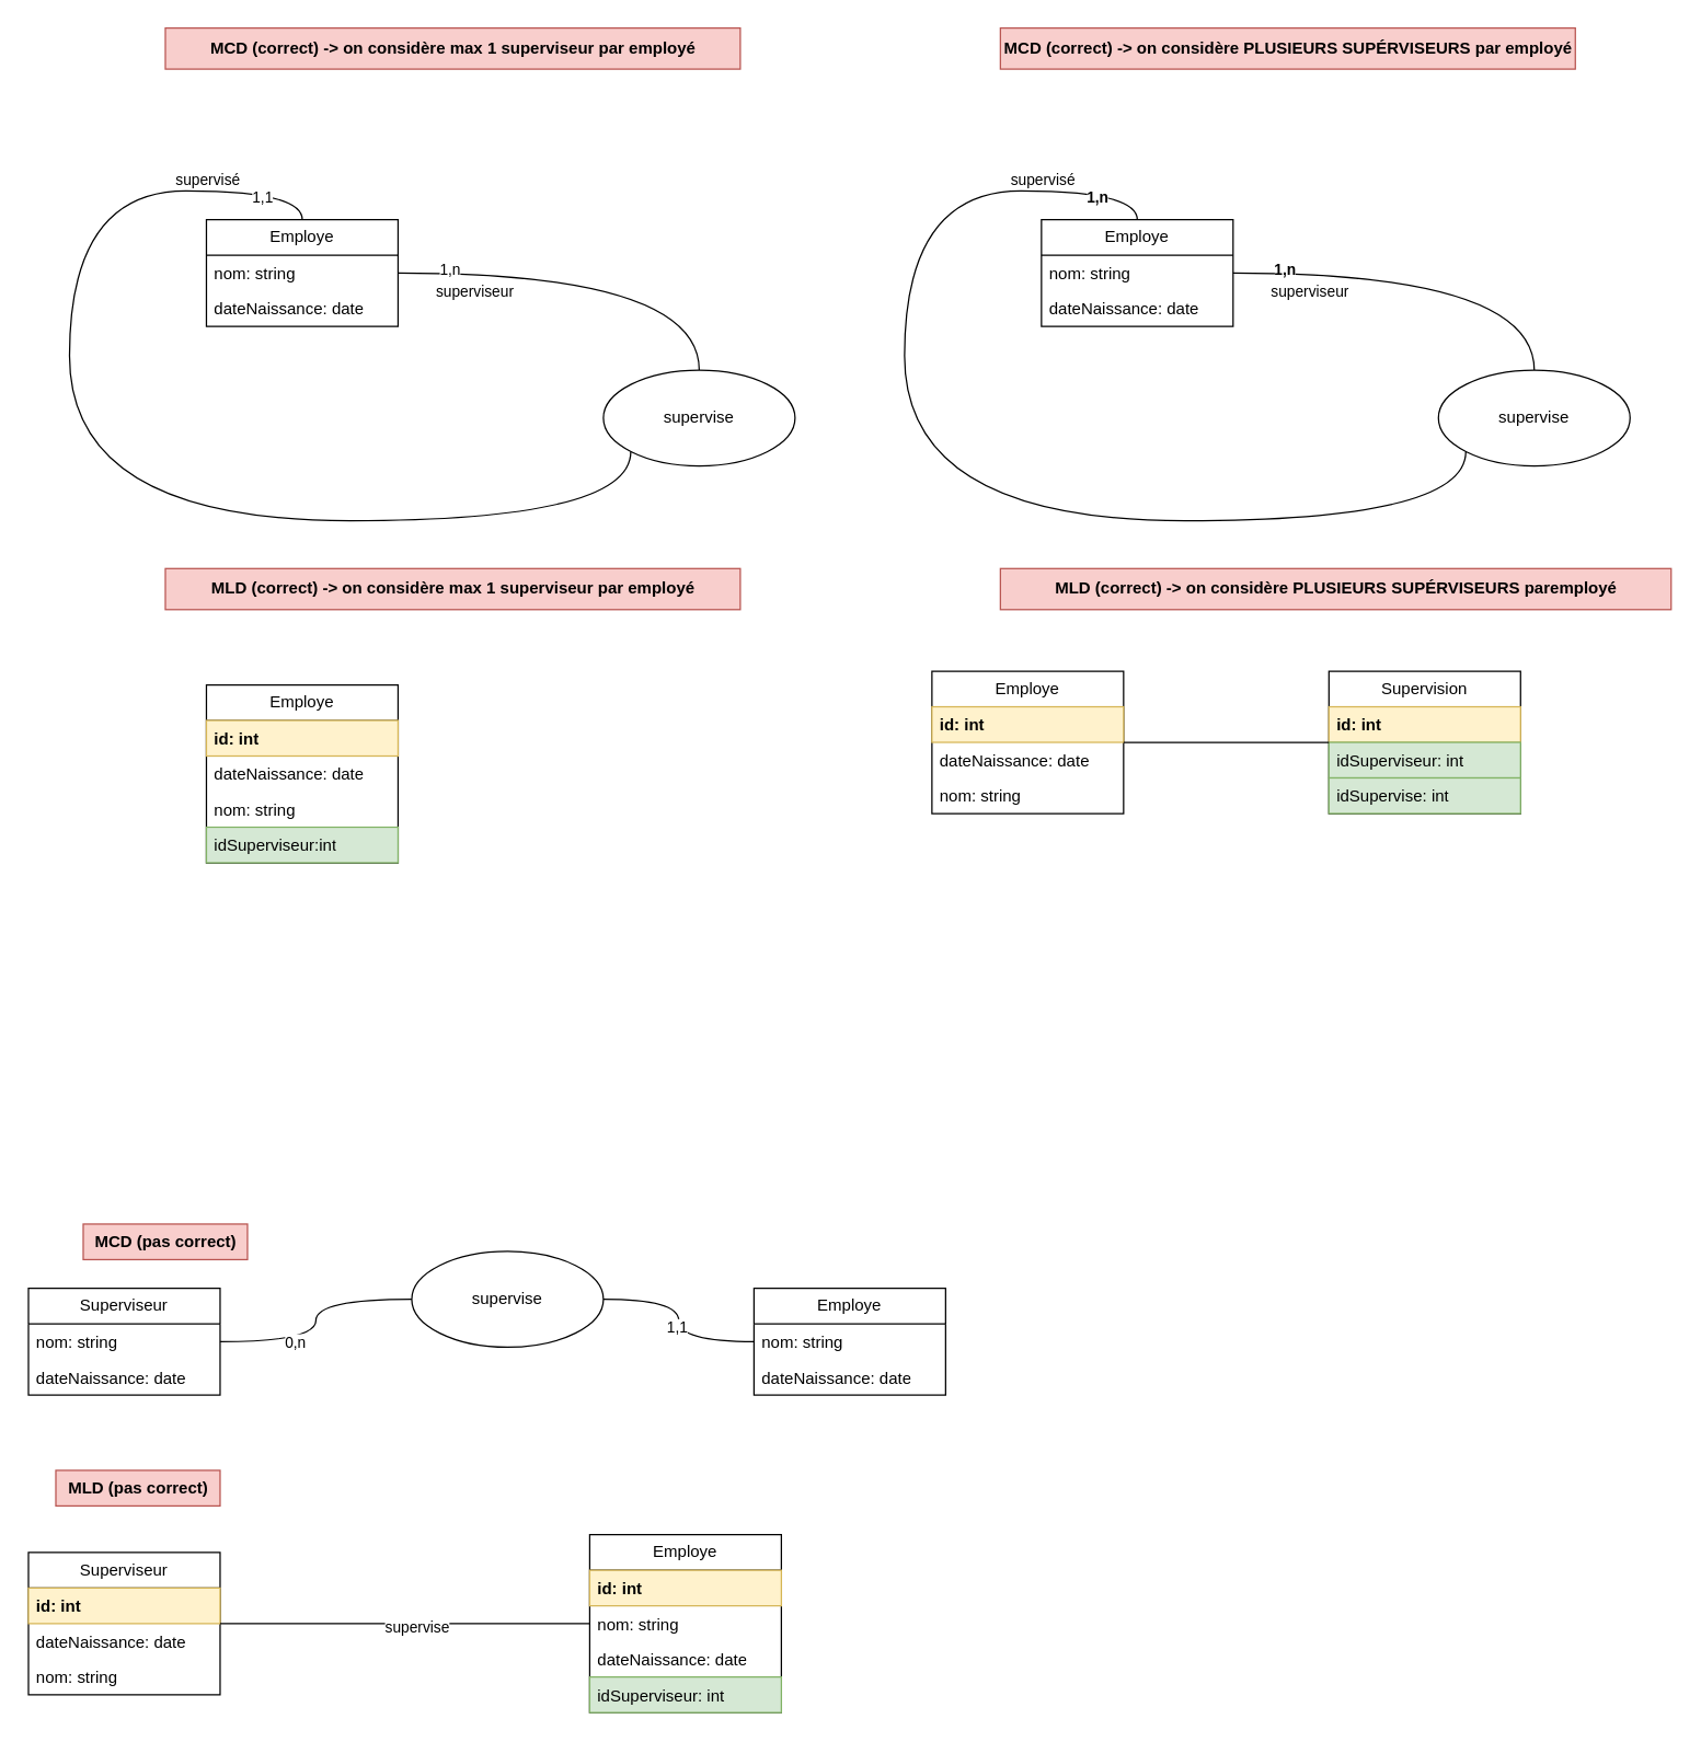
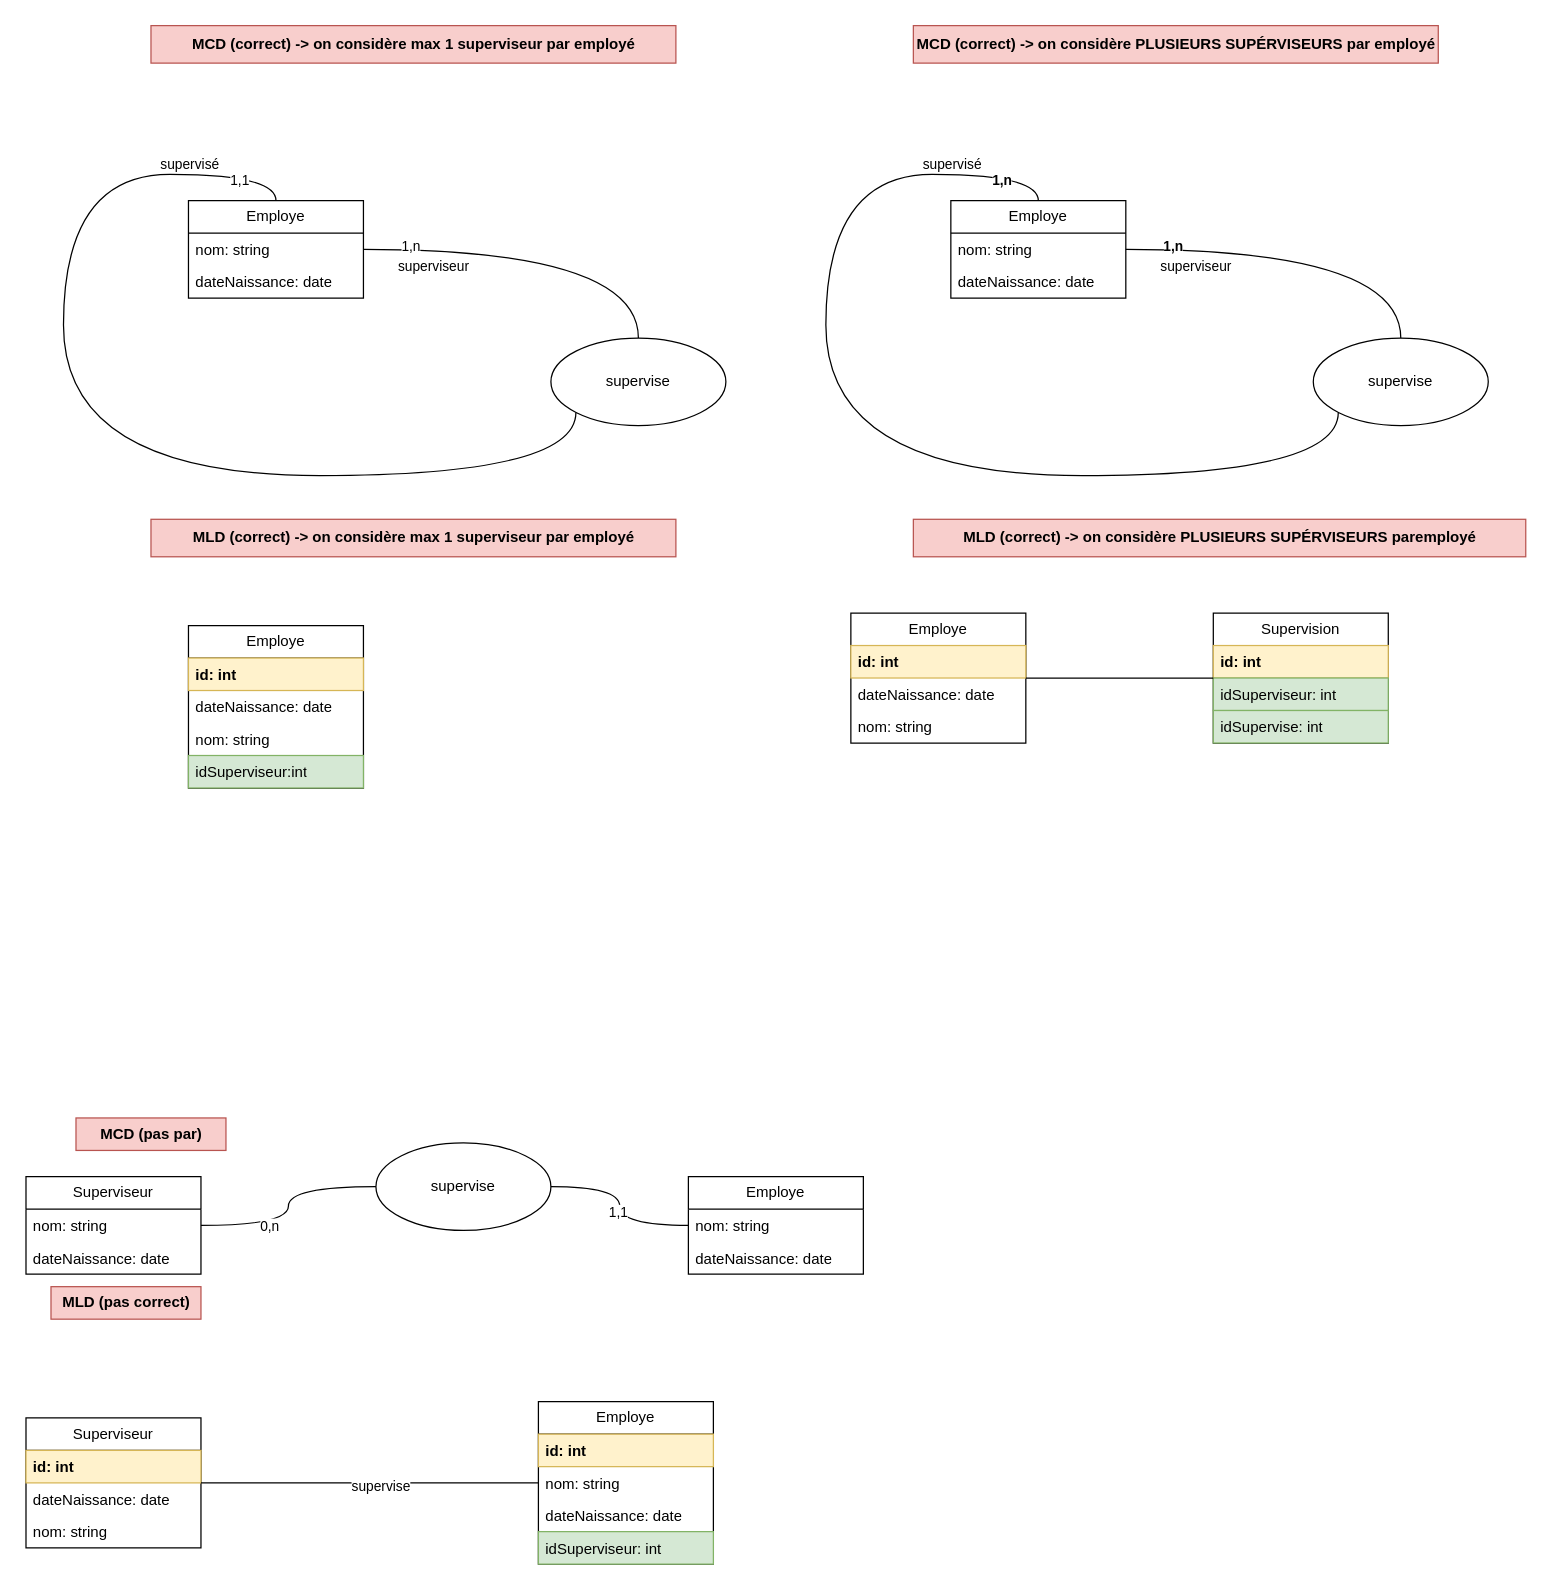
- <mxCell id="34" value="MCD (pas correct)" style="text;align=center;fontStyle=1;verticalAlign=middle;spacingLeft=3;spacingRight=3;strokeColor=#b85450;rotatable=0;points=[[0,0.5],[1,0.5]];portConstraint=eastwest;html=1;fillColor=#f8cecc;" vertex="1" parent="1"><mxGeometry x="60" y="894" width="120" height="26" as="geometry" /></mxCell>
+ <mxCell id="34" value="MCD (pas par)" style="text;align=center;fontStyle=1;verticalAlign=middle;spacingLeft=3;spacingRight=3;strokeColor=#b85450;rotatable=0;points=[[0,0.5],[1,0.5]];portConstraint=eastwest;html=1;fillColor=#f8cecc;" vertex="1" parent="1"><mxGeometry x="60" y="894" width="120" height="26" as="geometry" /></mxCell>
- <mxCell id="35" value="MLD (pas correct)" style="text;align=center;fontStyle=1;verticalAlign=middle;spacingLeft=3;spacingRight=3;strokeColor=#b85450;rotatable=0;points=[[0,0.5],[1,0.5]];portConstraint=eastwest;html=1;fillColor=#f8cecc;" vertex="1" parent="1"><mxGeometry x="40" y="1074" width="120" height="26" as="geometry" /></mxCell>
+ <mxCell id="35" value="MLD (pas correct)" style="text;align=center;fontStyle=1;verticalAlign=middle;spacingLeft=3;spacingRight=3;strokeColor=#b85450;rotatable=0;points=[[0,0.5],[1,0.5]];portConstraint=eastwest;html=1;fillColor=#f8cecc;" vertex="1" parent="1"><mxGeometry x="40" y="1029" width="120" height="26" as="geometry" /></mxCell>
